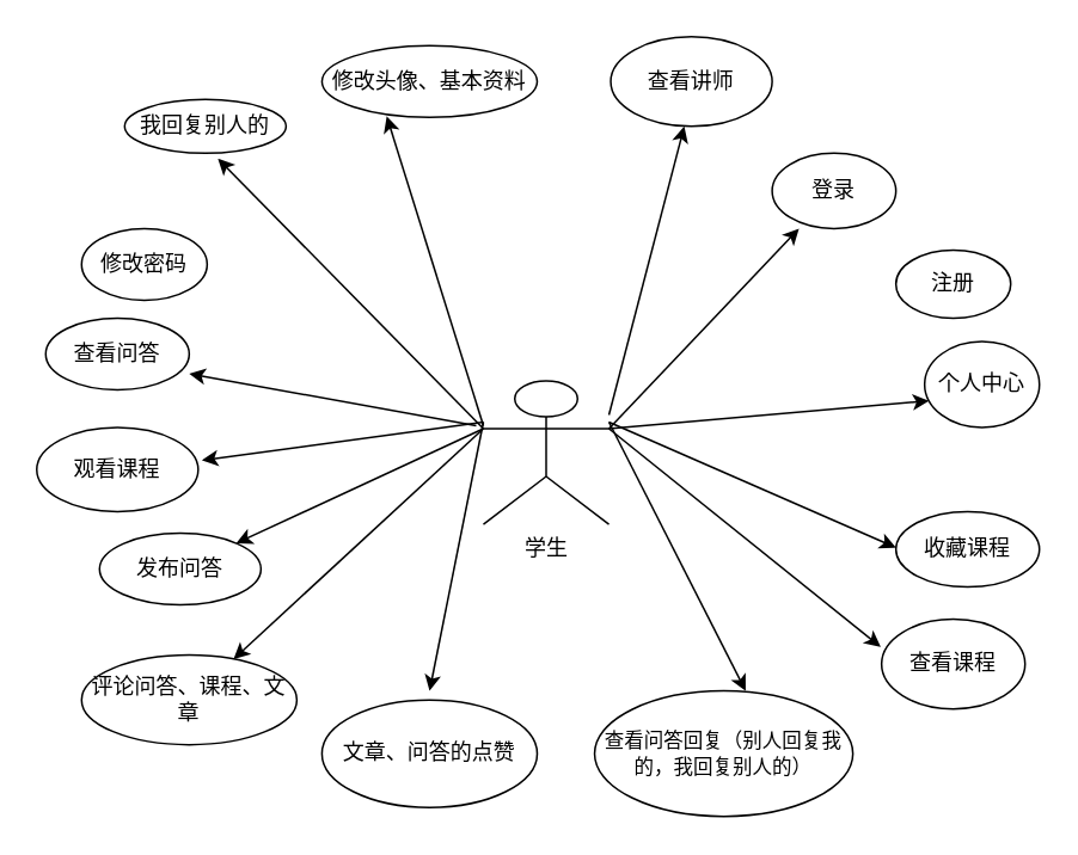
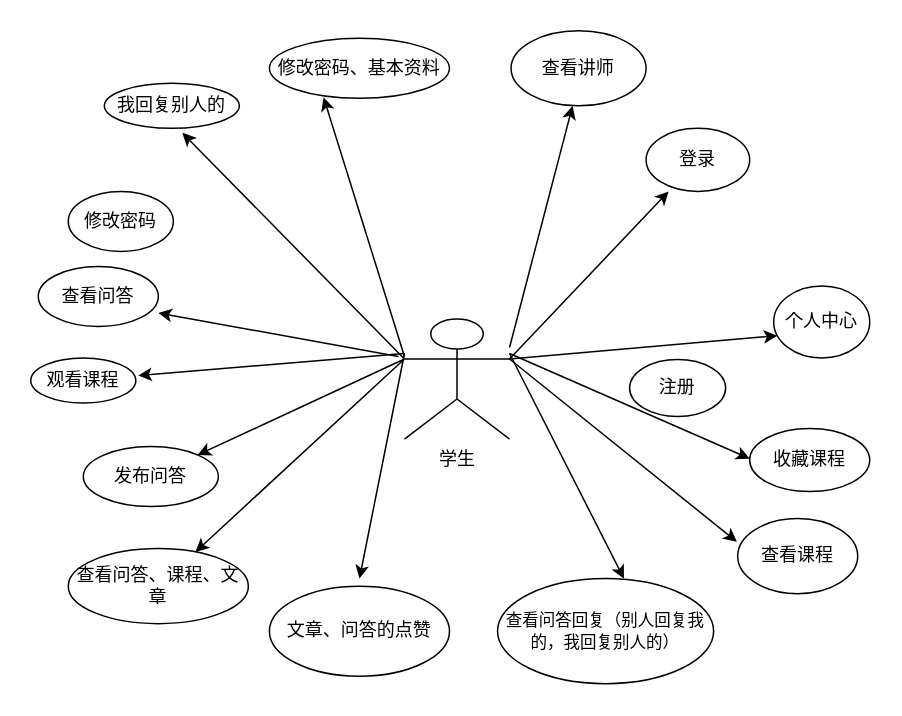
- <mxCell id="13" value="修改头像、基本资料" style="ellipse;whiteSpace=wrap;html=1;" vertex="1" parent="1"><mxGeometry x="179" y="25" width="120" height="40" as="geometry" /></mxCell>
+ <mxCell id="13" value="修改密码、基本资料" style="ellipse;whiteSpace=wrap;html=1;" vertex="1" parent="1"><mxGeometry x="179" y="25" width="120" height="40" as="geometry" /></mxCell>
- <mxCell id="4" value="注册" style="ellipse;whiteSpace=wrap;html=1;" vertex="1" parent="1"><mxGeometry x="499" y="139" width="64" height="38" as="geometry" /></mxCell>
+ <mxCell id="4" value="注册" style="ellipse;whiteSpace=wrap;html=1;" vertex="1" parent="1"><mxGeometry x="419" y="239" width="64" height="38" as="geometry" /></mxCell>
- <mxCell id="27" value="观看课程" style="ellipse;whiteSpace=wrap;html=1;" vertex="1" parent="1"><mxGeometry x="20" y="238" width="90" height="47" as="geometry" /></mxCell>
+ <mxCell id="27" value="观看课程" style="ellipse;whiteSpace=wrap;html=1;" vertex="1" parent="1"><mxGeometry x="20" y="238" width="70" height="30" as="geometry" /></mxCell>
- <mxCell id="9" value="评论问答、课程、文章" style="ellipse;whiteSpace=wrap;html=1;" vertex="1" parent="1"><mxGeometry x="45" y="365" width="120" height="50" as="geometry" /></mxCell>
+ <mxCell id="9" value="查看问答、课程、文章" style="ellipse;whiteSpace=wrap;html=1;" vertex="1" parent="1"><mxGeometry x="45" y="365" width="120" height="50" as="geometry" /></mxCell>
